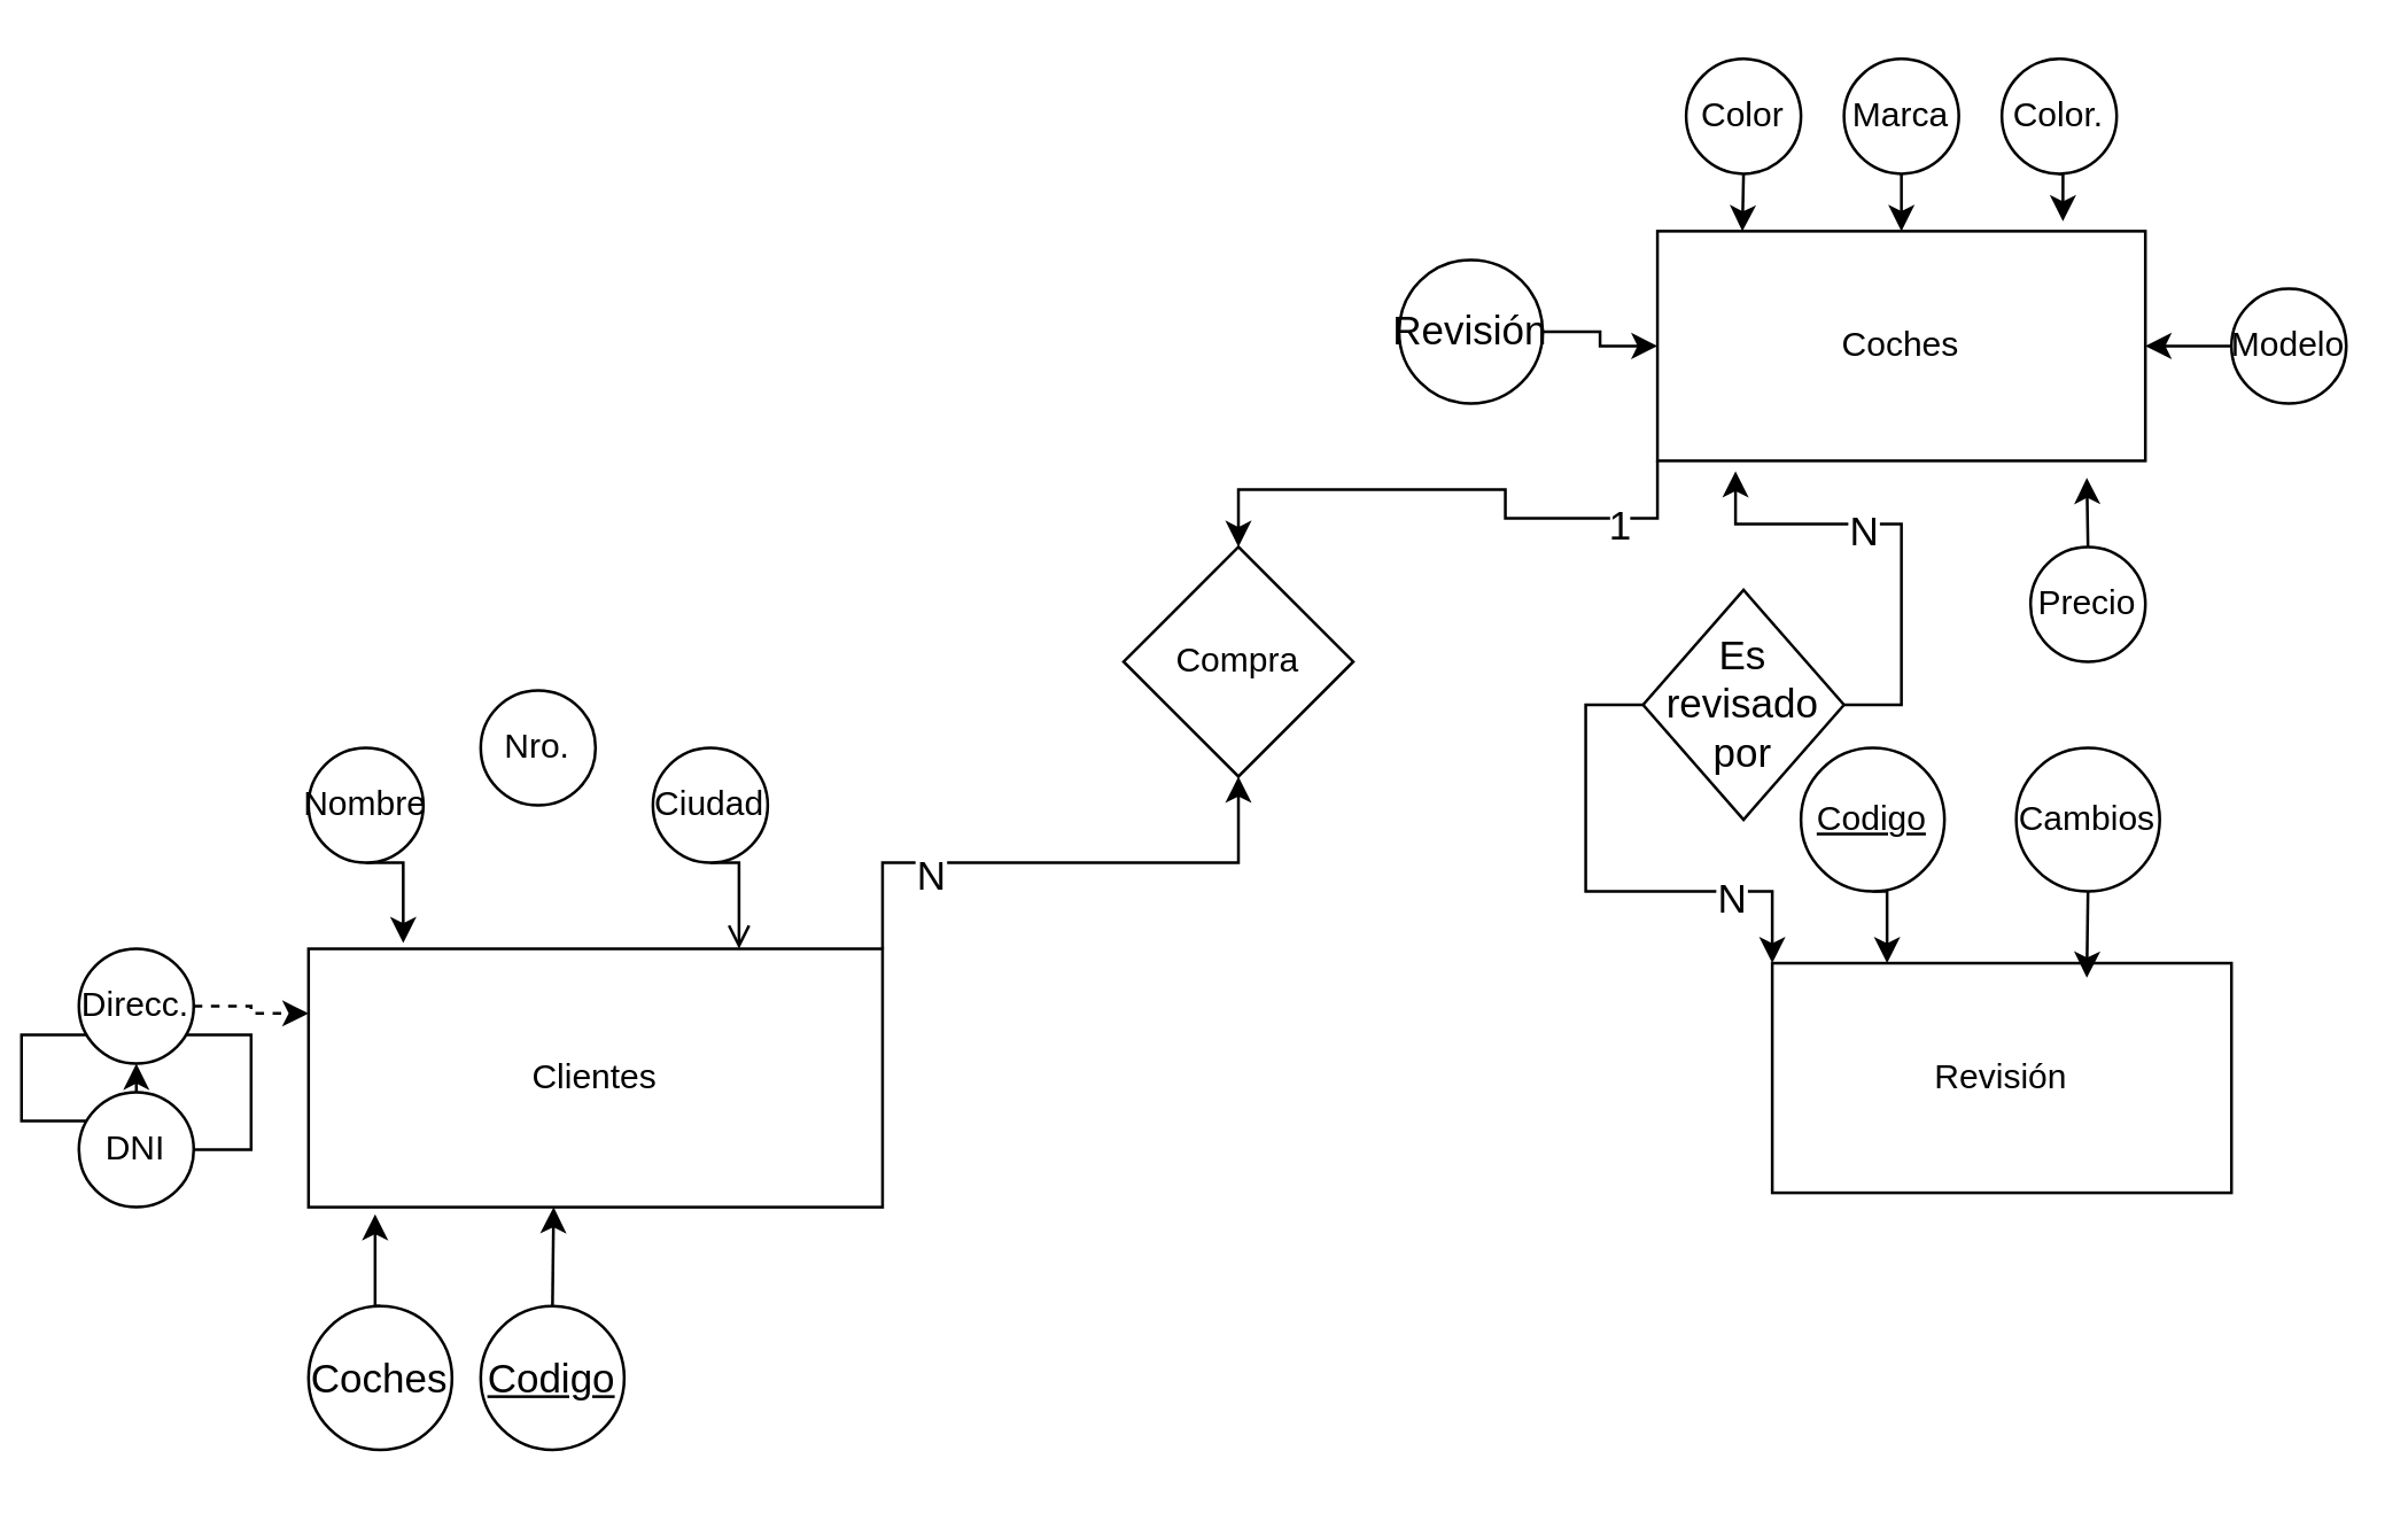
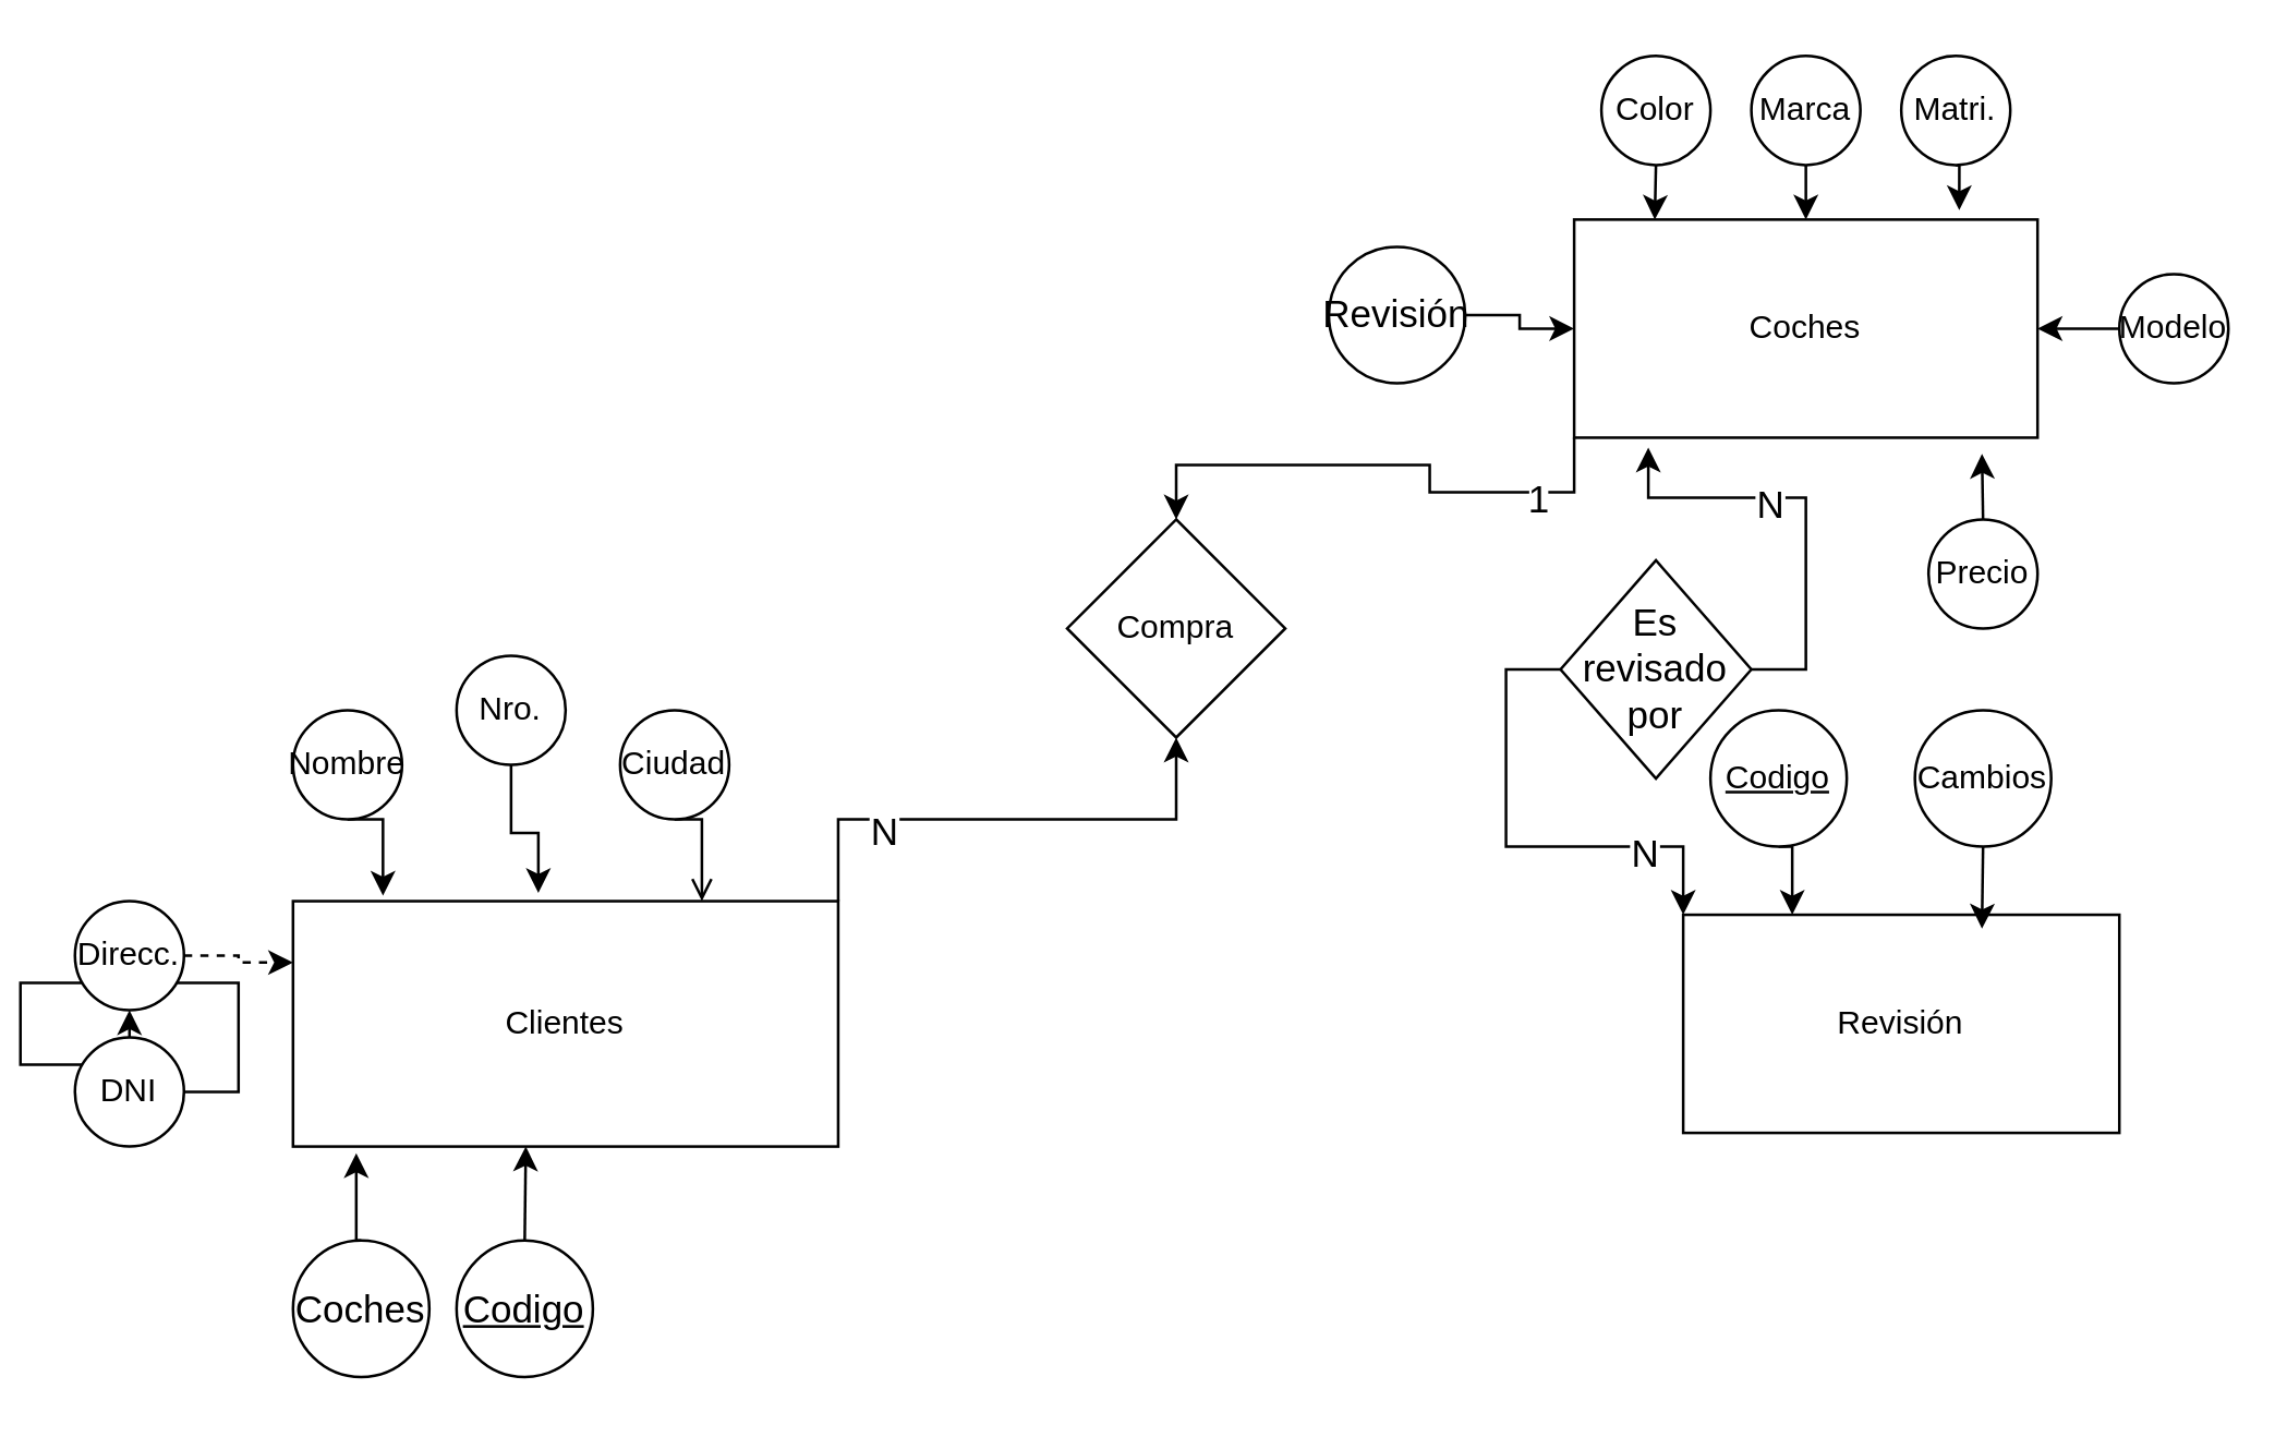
- <mxCell id="24" value="Color." style="ellipse;whiteSpace=wrap;html=1;aspect=fixed;" vertex="1" parent="1"><mxGeometry x="690" y="20" width="40" height="40" as="geometry" /></mxCell>
+ <mxCell id="24" value="Matri." style="ellipse;whiteSpace=wrap;html=1;aspect=fixed;" vertex="1" parent="1"><mxGeometry x="690" y="20" width="40" height="40" as="geometry" /></mxCell>
+ <mxCell id="15" style="edgeStyle=orthogonalEdgeStyle;rounded=0;orthogonalLoop=1;jettySize=auto;html=1;exitX=0.5;exitY=1;exitDx=0;exitDy=0;entryX=0.45;entryY=-0.033;entryDx=0;entryDy=0;entryPerimeter=0;" edge="1" parent="1" source="16" target="7"><mxGeometry relative="1" as="geometry" /></mxCell>
